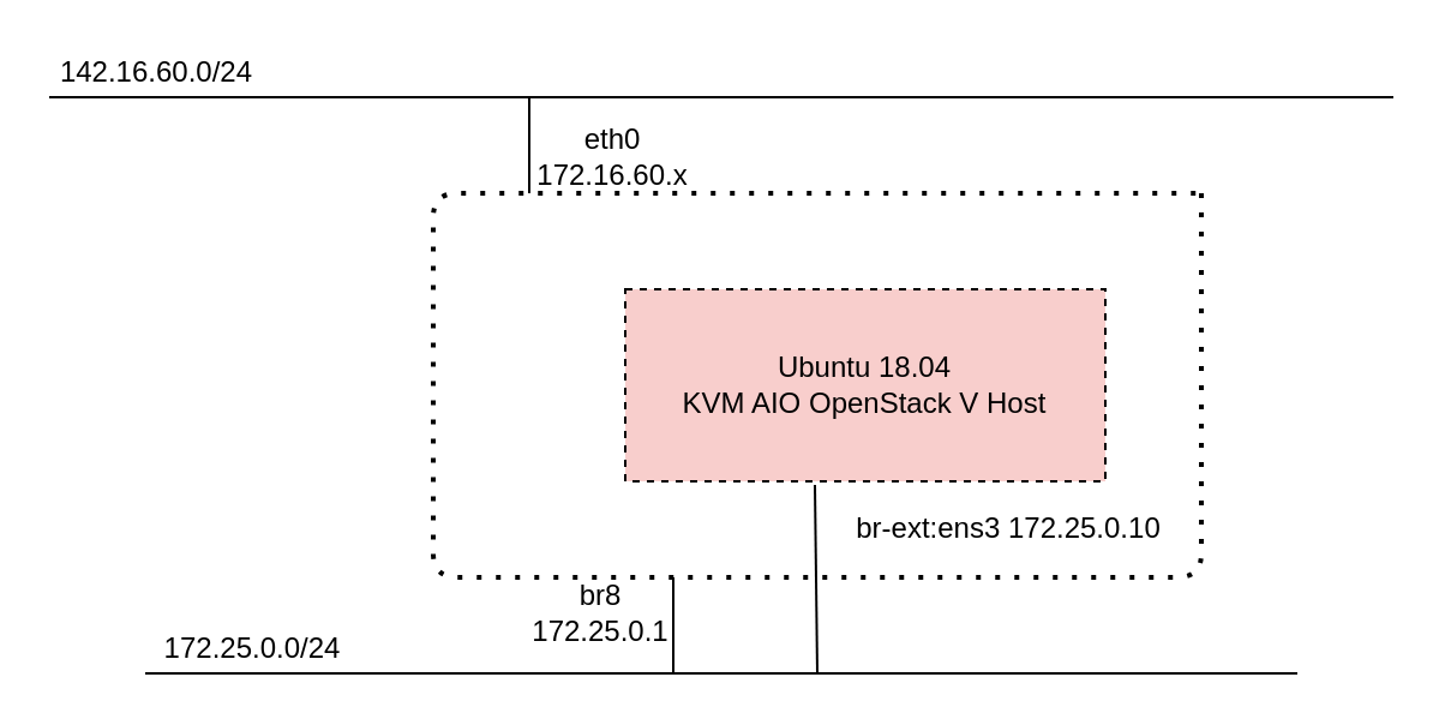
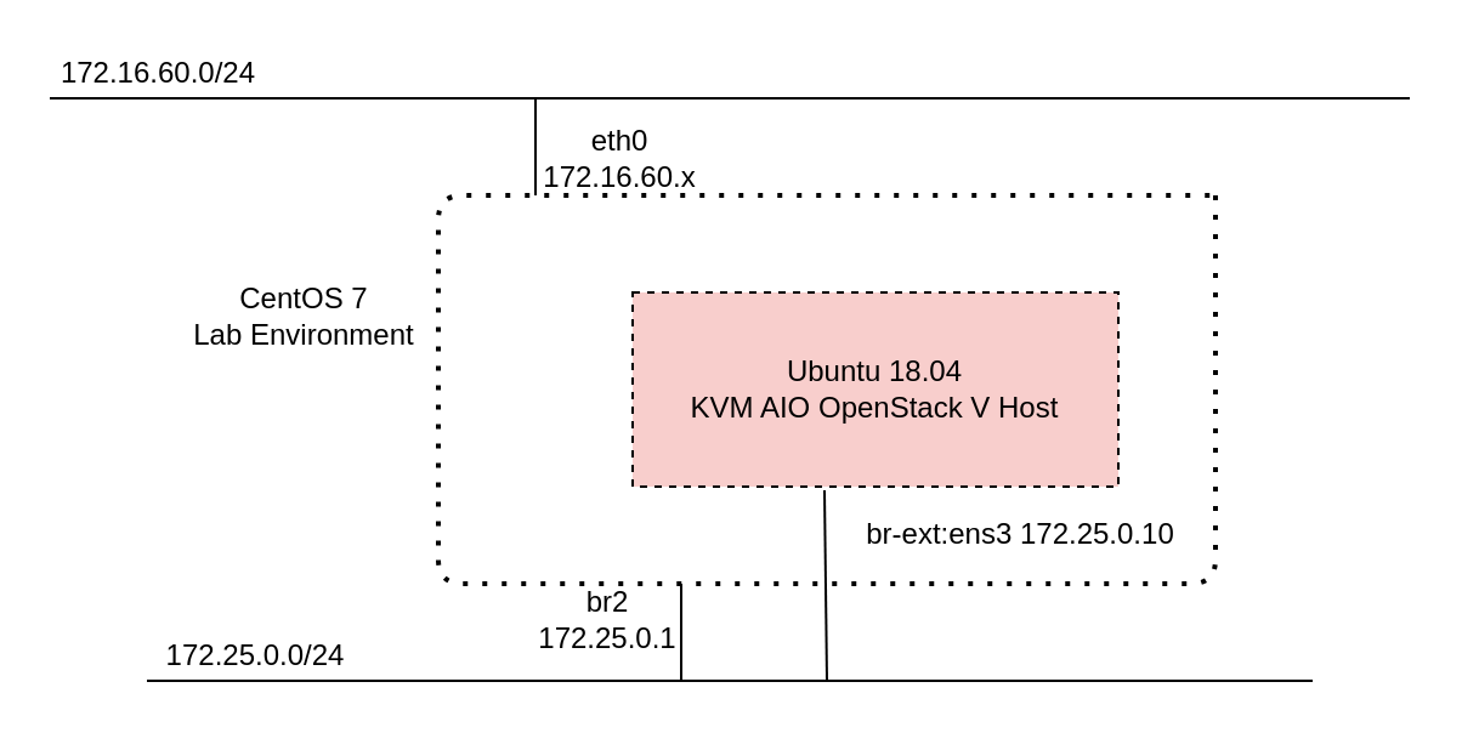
- <mxCell id="4" value="142.16.60.0/24" style="text;html=1;strokeColor=none;fillColor=none;align=center;verticalAlign=middle;whiteSpace=wrap;rounded=0;" parent="1" vertex="1"><mxGeometry x="20" y="20" width="90" height="20" as="geometry" /></mxCell>
+ <mxCell id="4" value="172.16.60.0/24" style="text;html=1;strokeColor=none;fillColor=none;align=center;verticalAlign=middle;whiteSpace=wrap;rounded=0;" parent="1" vertex="1"><mxGeometry x="20" y="20" width="90" height="20" as="geometry" /></mxCell>
+ <mxCell id="11" value="CentOS 7&lt;br&gt;Lab Environment" style="text;html=1;strokeColor=none;fillColor=none;align=center;verticalAlign=middle;whiteSpace=wrap;rounded=0;" parent="1" vertex="1"><mxGeometry x="70" y="120" width="110" height="20" as="geometry" /></mxCell>
- <mxCell id="13" value="br8&lt;br&gt;172.25.0.1" style="text;html=1;strokeColor=none;fillColor=none;align=center;verticalAlign=middle;whiteSpace=wrap;rounded=0;" parent="1" vertex="1"><mxGeometry x="220" y="240" width="60" height="30" as="geometry" /></mxCell>
+ <mxCell id="13" value="br2&lt;br&gt;172.25.0.1" style="text;html=1;strokeColor=none;fillColor=none;align=center;verticalAlign=middle;whiteSpace=wrap;rounded=0;" parent="1" vertex="1"><mxGeometry x="220" y="240" width="60" height="30" as="geometry" /></mxCell>
